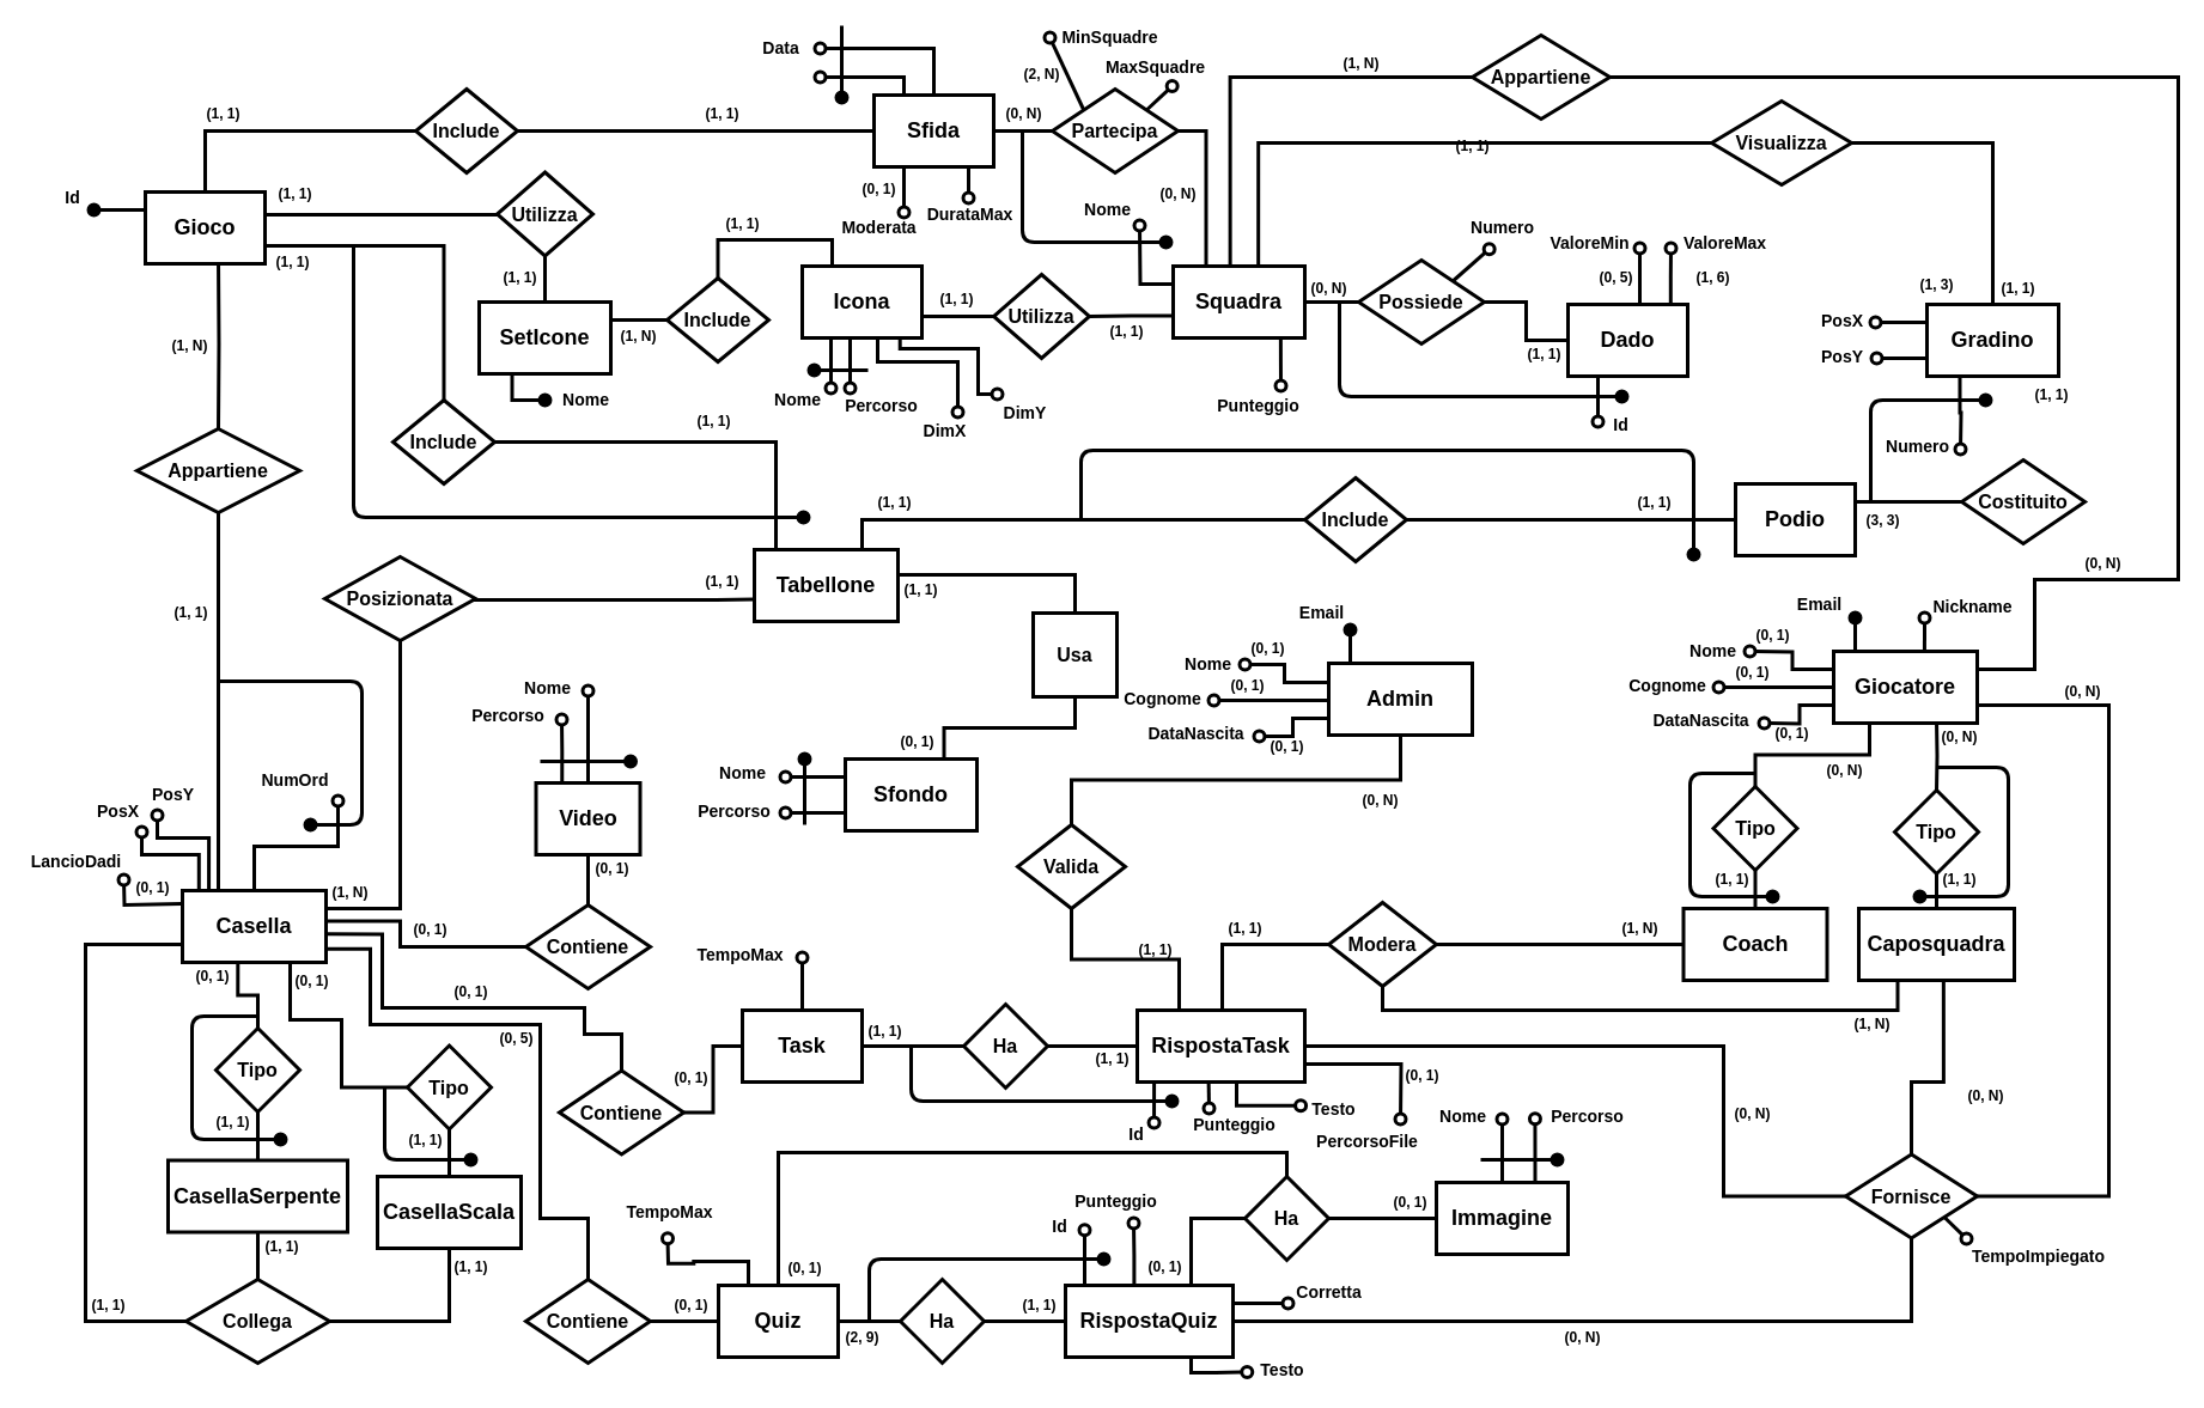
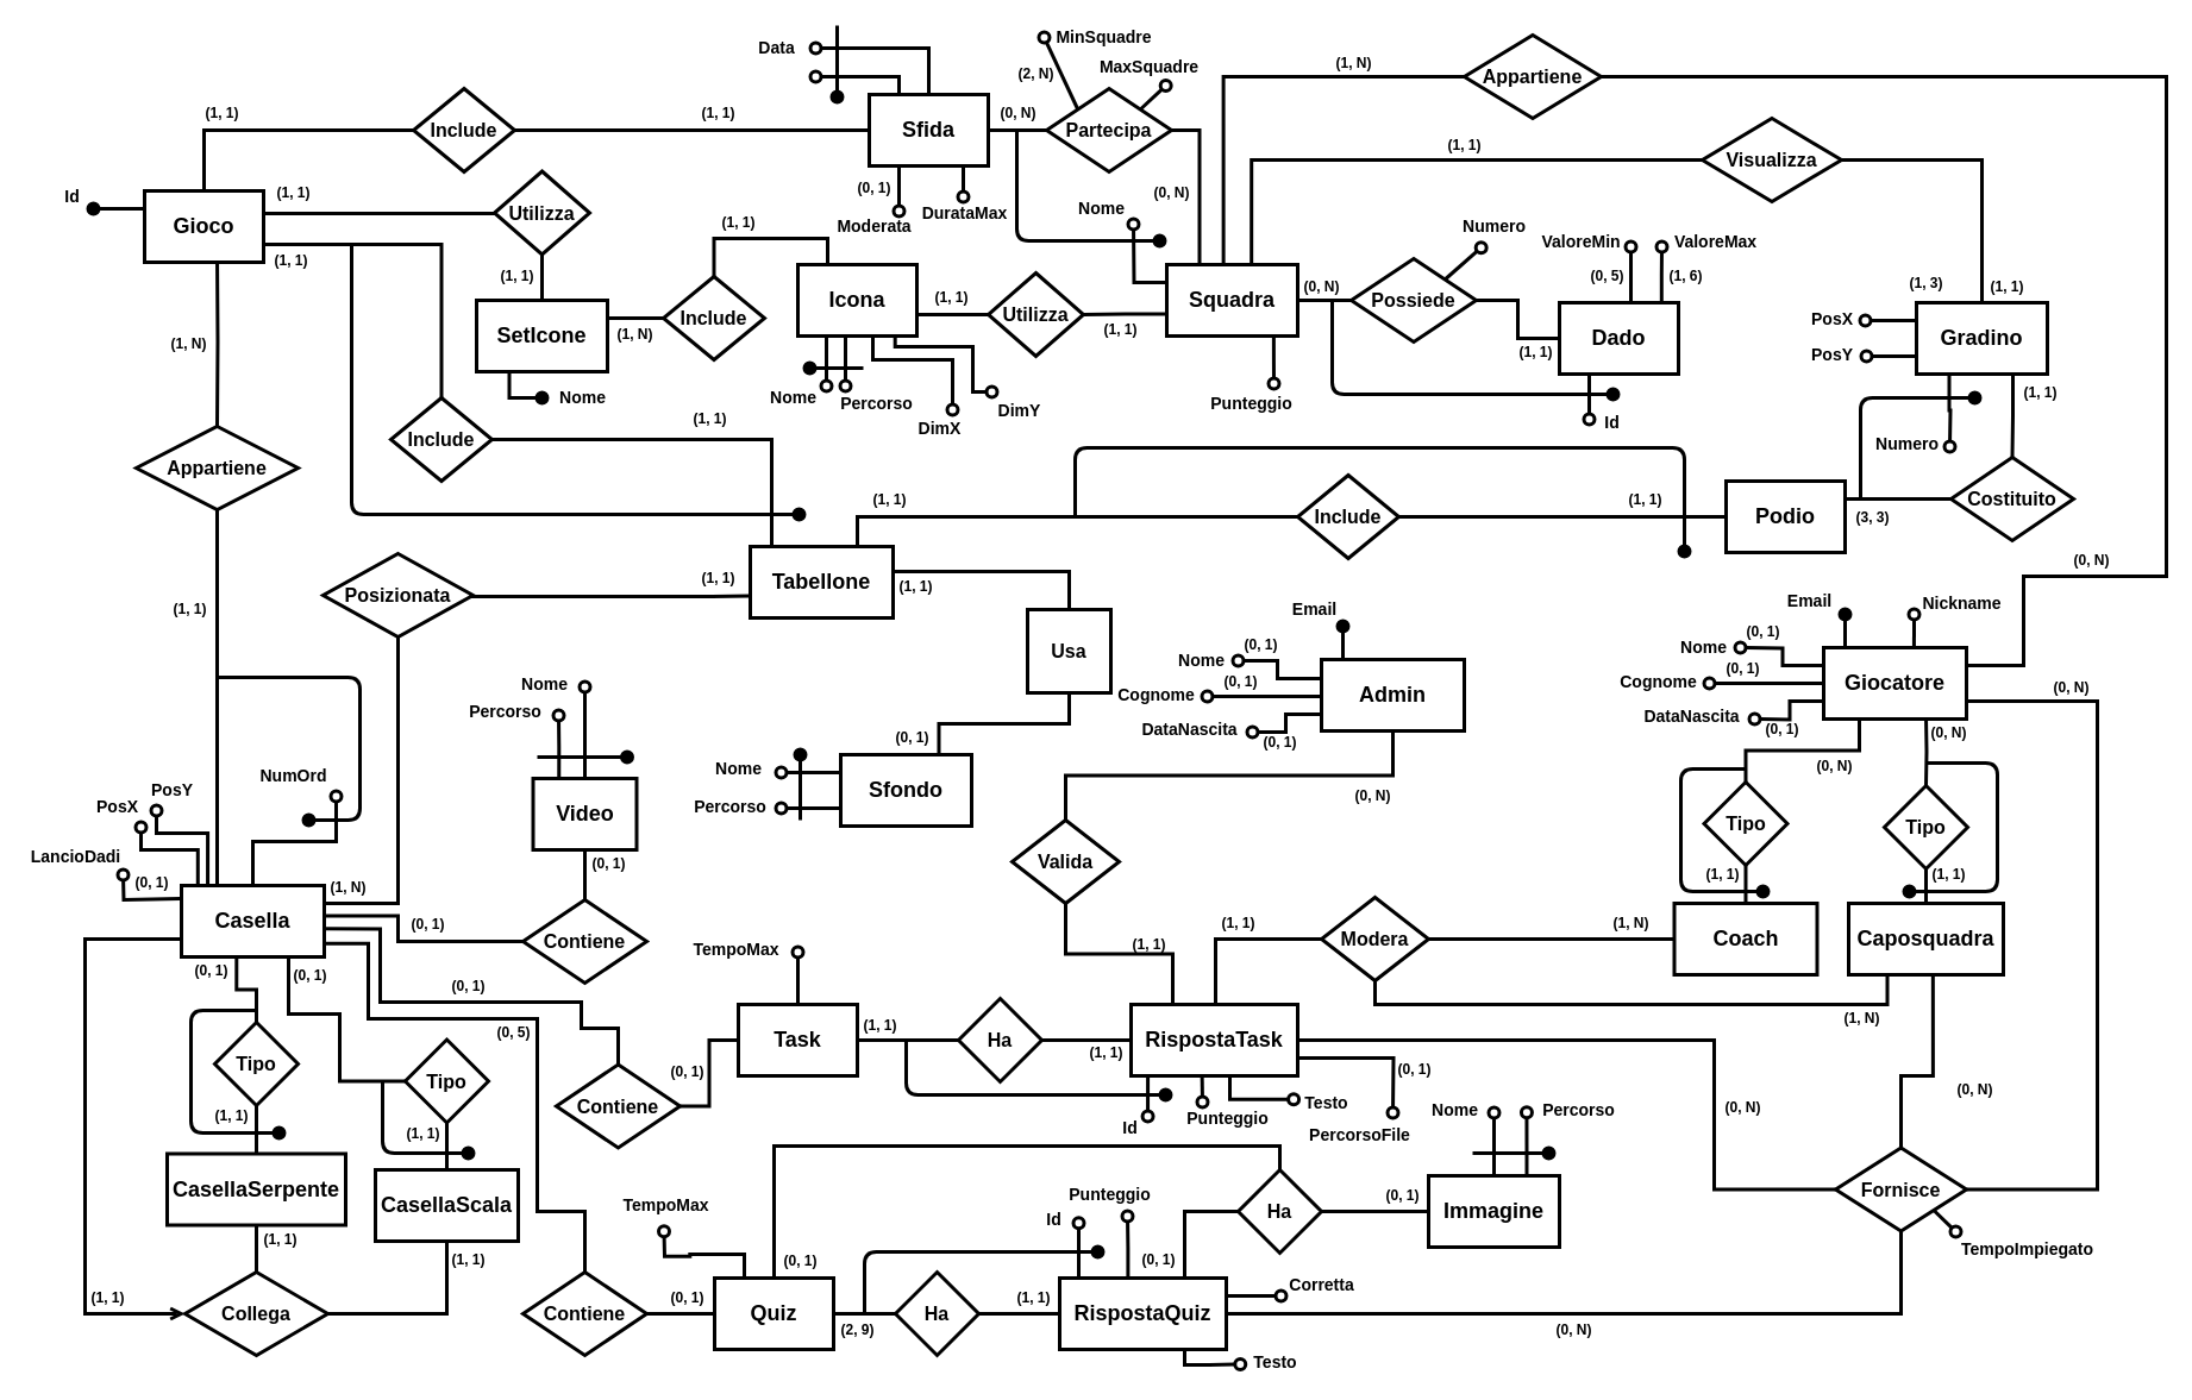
- <mxCell id="94" value="Visualizza" style="rhombus;whiteSpace=wrap;html=1;strokeWidth=3;fontSize=16;shadow=0;fontStyle=1" parent="1" vertex="1"><mxGeometry x="1430" y="84" width="117" height="70" as="geometry" /></mxCell>
+ <mxCell id="94" value="Visualizza" style="rhombus;whiteSpace=wrap;html=1;strokeWidth=3;fontSize=16;shadow=0;fontStyle=1" parent="1" vertex="1"><mxGeometry x="1430" y="99" width="117" height="70" as="geometry" /></mxCell>
- <mxCell id="233" value="&lt;font style=&quot;font-size: 12px&quot;&gt;&lt;b&gt;(1, 6)&lt;/b&gt;&lt;/font&gt;" style="text;html=1;align=center;verticalAlign=middle;resizable=0;points=[];autosize=1;strokeColor=none;fillColor=none;fontSize=14;" parent="1" vertex="1"><mxGeometry x="1412" y="220" width="38" height="22" as="geometry" /></mxCell>
+ <mxCell id="233" value="&lt;font style=&quot;font-size: 12px&quot;&gt;&lt;b&gt;(1, 6)&lt;/b&gt;&lt;/font&gt;" style="text;html=1;align=center;verticalAlign=middle;resizable=0;points=[];autosize=1;strokeColor=none;fillColor=none;fontSize=14;" parent="1" vertex="1"><mxGeometry x="1397" y="220" width="38" height="22" as="geometry" /></mxCell>
+ <mxCell id="95" style="edgeStyle=orthogonalEdgeStyle;rounded=0;orthogonalLoop=1;jettySize=auto;html=1;exitX=0.5;exitY=1;exitDx=0;exitDy=0;entryX=0.5;entryY=0;entryDx=0;entryDy=0;startArrow=none;startFill=0;endArrow=none;endFill=0;fillColor=none;strokeWidth=3;shadow=0;fontStyle=1" parent="1" source="97" target="99" edge="1"><mxGeometry relative="1" as="geometry"><Array as="points"><mxPoint x="1691" y="314" /><mxPoint x="1691" y="349" /></Array></mxGeometry></mxCell>
- <mxCell id="10" style="edgeStyle=orthogonalEdgeStyle;rounded=0;orthogonalLoop=1;jettySize=auto;html=1;exitX=0;exitY=0.75;exitDx=0;exitDy=0;entryX=0;entryY=0.5;entryDx=0;entryDy=0;endArrow=none;endFill=0;strokeWidth=3;" parent="1" source="11" target="154" edge="1"><mxGeometry relative="1" as="geometry"><mxPoint x="88" y="869.5" as="targetPoint" /><Array as="points"><mxPoint x="71" y="789" /><mxPoint x="71" y="1104" /></Array></mxGeometry></mxCell>
+ <mxCell id="10" style="edgeStyle=orthogonalEdgeStyle;rounded=0;orthogonalLoop=1;jettySize=auto;html=1;exitX=0;exitY=0.75;exitDx=0;exitDy=0;entryX=0;entryY=0.5;entryDx=0;entryDy=0;endArrow=open;endFill=0;strokeWidth=3;" parent="1" source="11" target="154" edge="1"><mxGeometry relative="1" as="geometry"><mxPoint x="88" y="869.5" as="targetPoint" /><Array as="points"><mxPoint x="71" y="789" /><mxPoint x="71" y="1104" /></Array></mxGeometry></mxCell>
